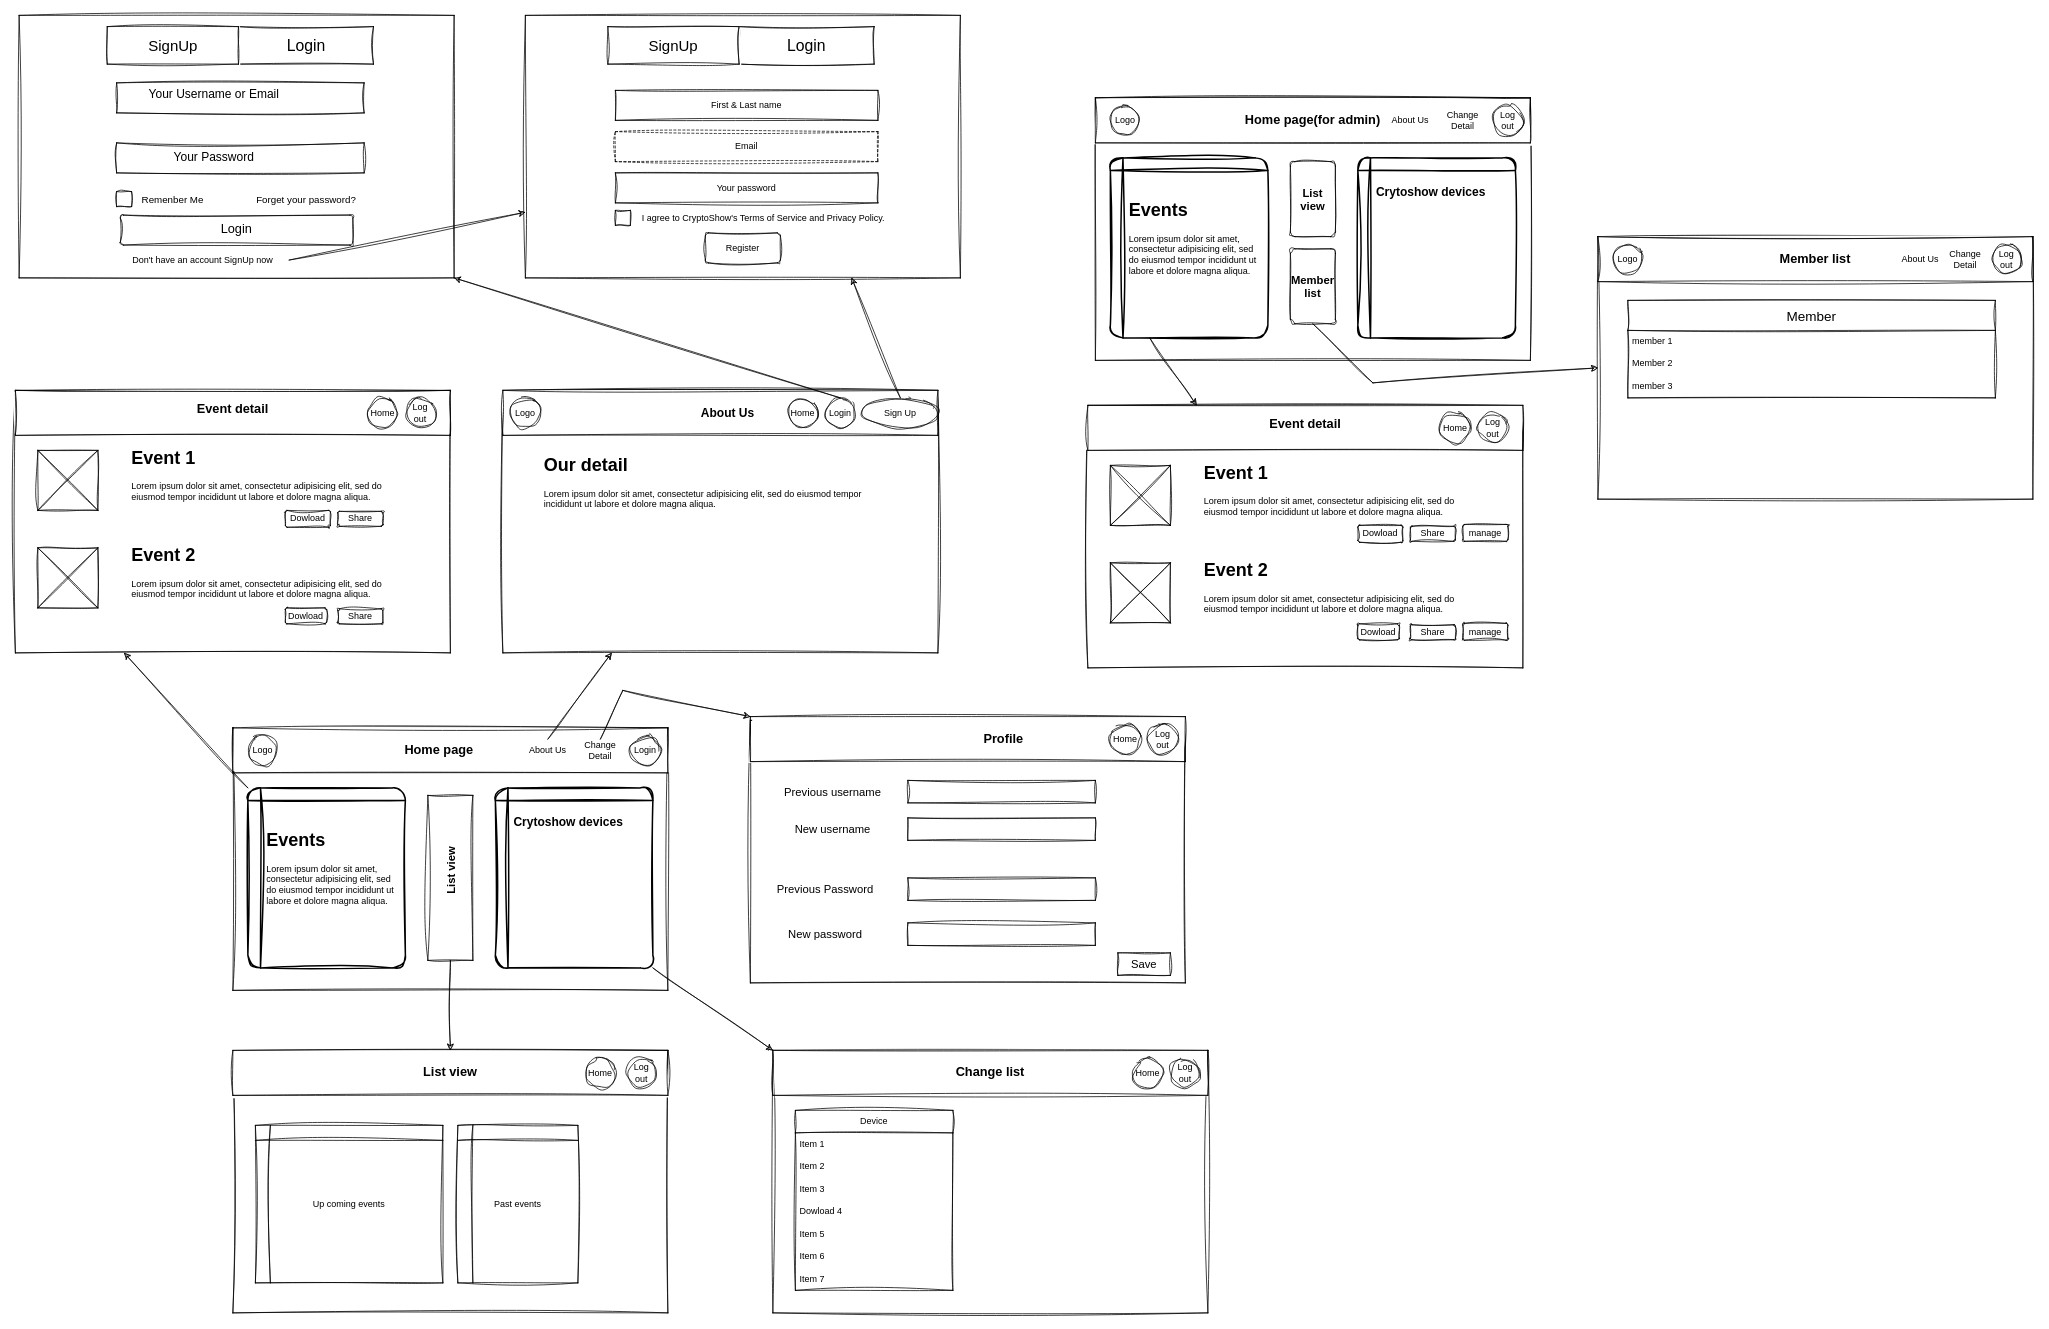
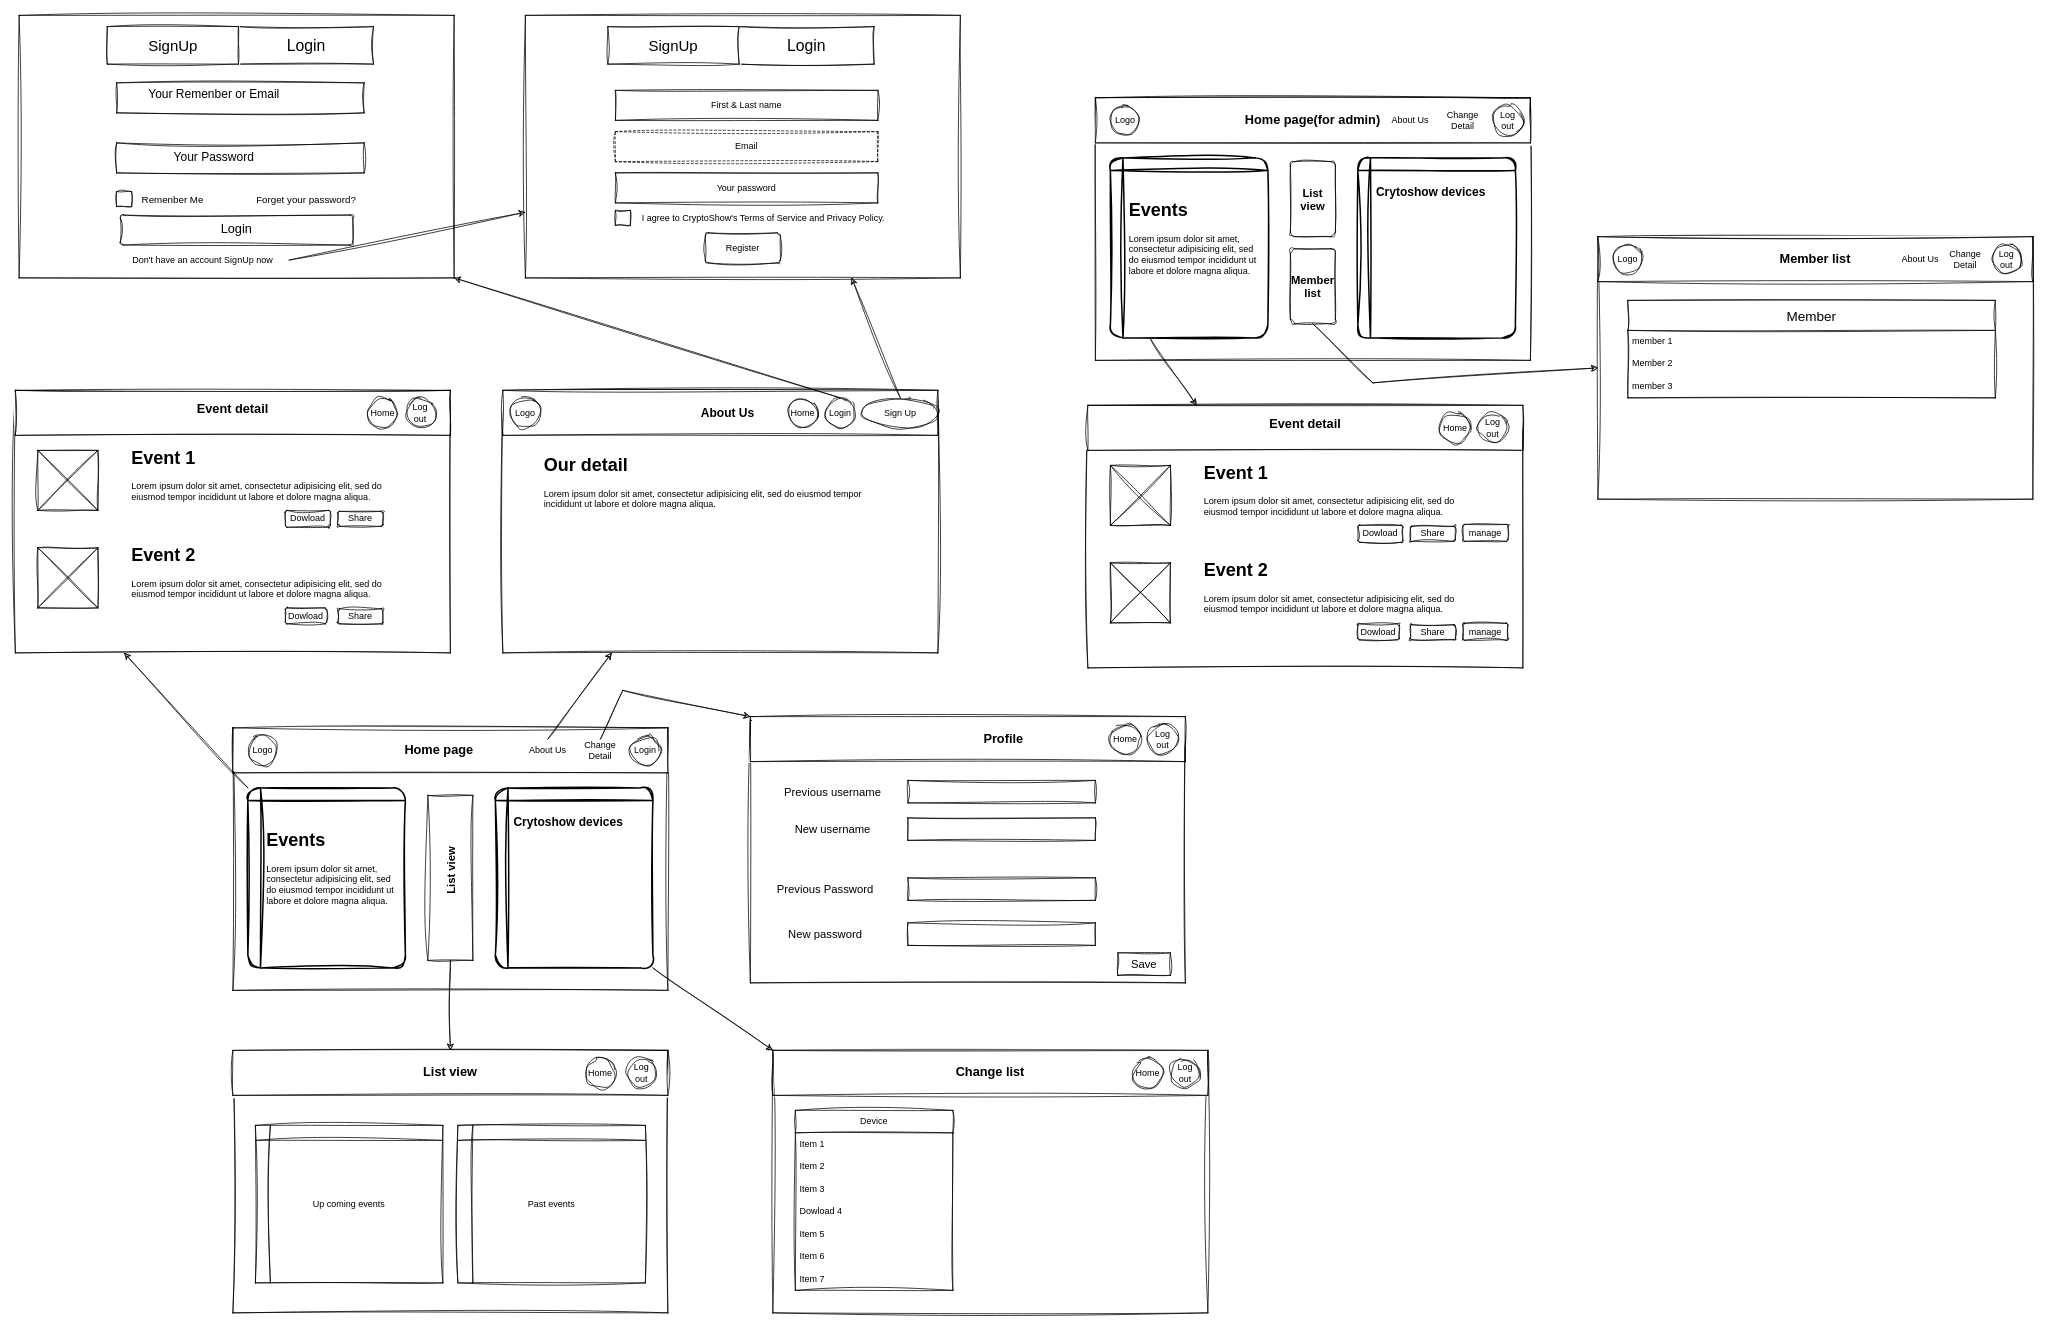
- <mxCell id="85" value="&lt;font style=&quot;font-size: 16px;&quot;&gt;Your Username or Email&lt;/font&gt;" style="text;html=1;align=center;verticalAlign=middle;whiteSpace=wrap;rounded=0;" vertex="1" parent="1"><mxGeometry x="180" y="110" width="210" height="30" as="geometry" /></mxCell>
+ <mxCell id="85" value="&lt;font style=&quot;font-size: 16px;&quot;&gt;Your Remenber or Email&lt;/font&gt;" style="text;html=1;align=center;verticalAlign=middle;whiteSpace=wrap;rounded=0;" vertex="1" parent="1"><mxGeometry x="180" y="110" width="210" height="30" as="geometry" /></mxCell>
- <mxCell id="44" value="Past events" style="shape=internalStorage;whiteSpace=wrap;html=1;backgroundOutline=1;sketch=1;hachureGap=4;jiggle=2;curveFitting=1;" vertex="1" parent="1"><mxGeometry x="610" y="1500" width="160" height="210" as="geometry" /></mxCell>
+ <mxCell id="44" value="Past events" style="shape=internalStorage;whiteSpace=wrap;html=1;backgroundOutline=1;sketch=1;hachureGap=4;jiggle=2;curveFitting=1;" vertex="1" parent="1"><mxGeometry x="610" y="1500" width="250" height="210" as="geometry" /></mxCell>
